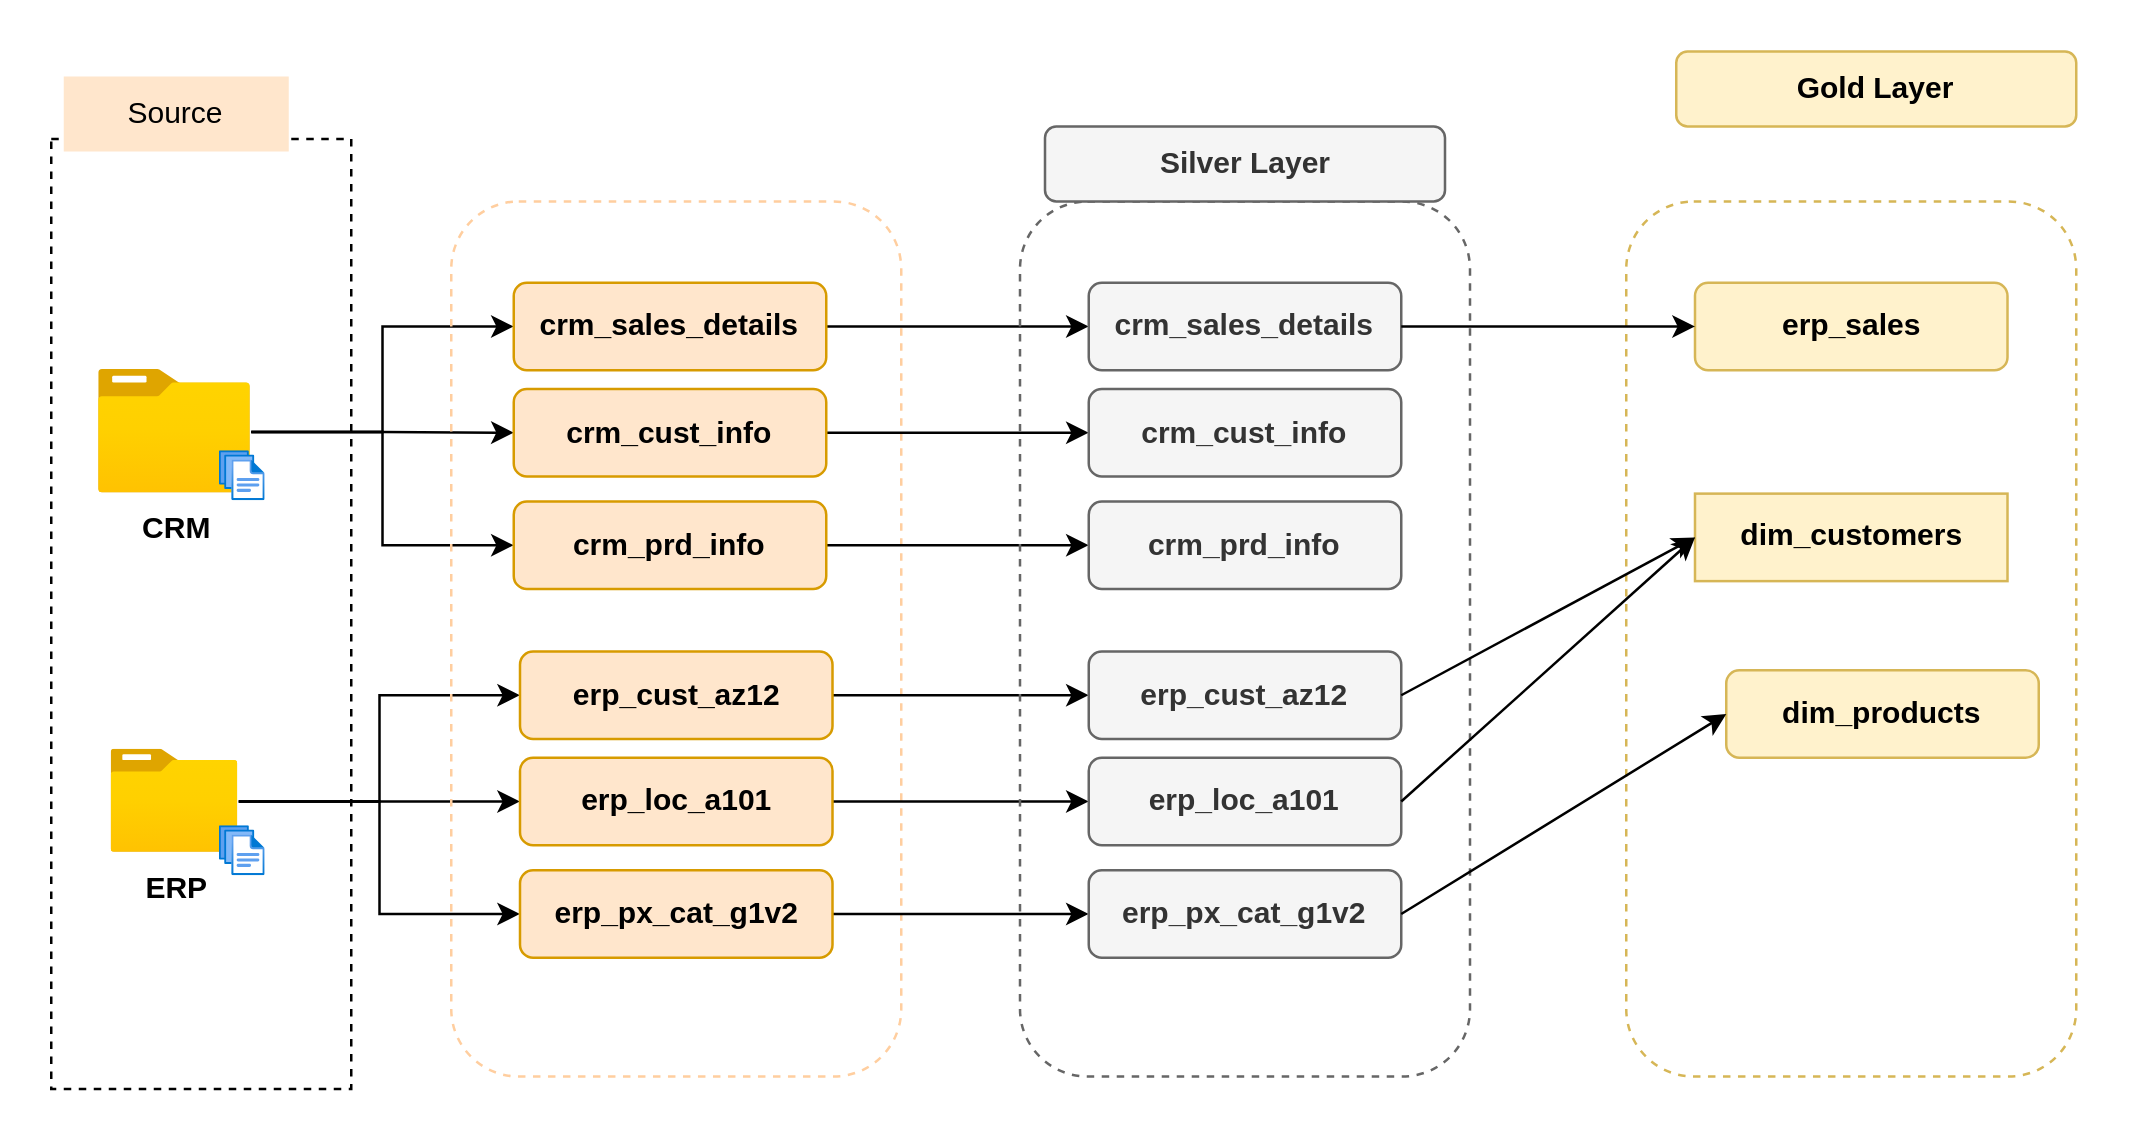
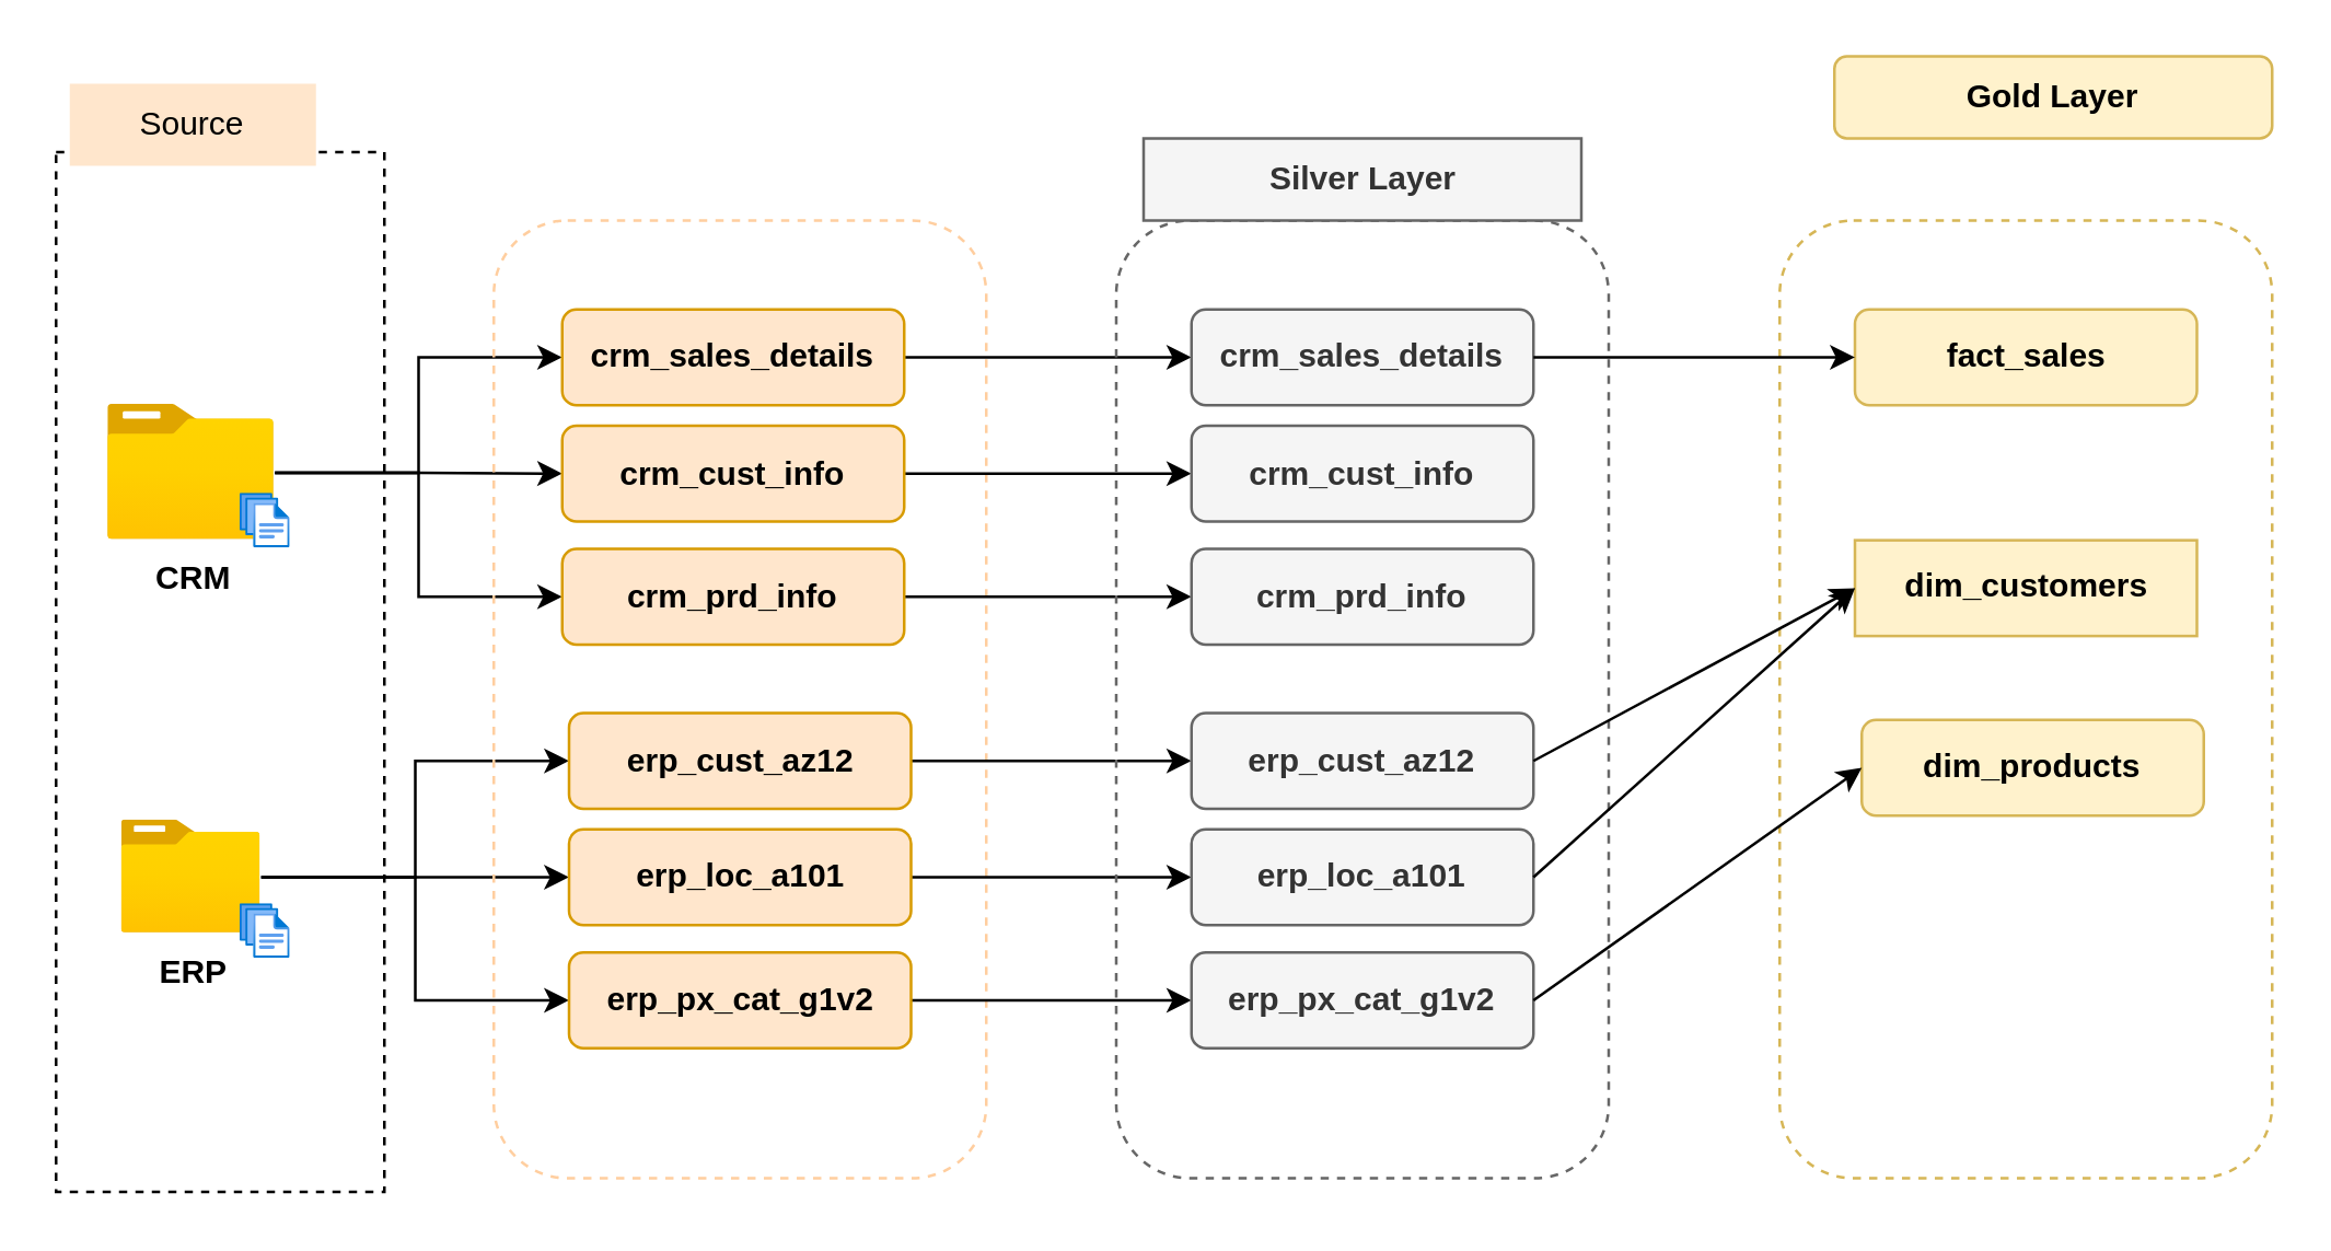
- <mxCell id="28" value="&lt;b&gt;Silver Layer&lt;/b&gt;" style="rounded=1;whiteSpace=wrap;html=1;fillColor=#f5f5f5;strokeColor=#666666;fontColor=#333333;" parent="1" vertex="1"><mxGeometry x="417.5" y="50" width="160" height="30" as="geometry" /></mxCell>
+ <mxCell id="28" value="&lt;b&gt;Silver Layer&lt;/b&gt;" style="whiteSpace=wrap;html=1;fillColor=#f5f5f5;strokeColor=#666666;fontColor=#333333;rounded=0;" parent="1" vertex="1"><mxGeometry x="417.5" y="50" width="160" height="30" as="geometry" /></mxCell>
- <mxCell id="38" value="&lt;b&gt;erp_sales&lt;/b&gt;" style="rounded=1;whiteSpace=wrap;html=1;fillColor=#fff2cc;strokeColor=#d6b656;" parent="1" vertex="1"><mxGeometry x="677.5" y="112.5" width="125" height="35" as="geometry" /></mxCell>
+ <mxCell id="38" value="&lt;b&gt;fact_sales&lt;/b&gt;" style="rounded=1;whiteSpace=wrap;html=1;fillColor=#fff2cc;strokeColor=#d6b656;" parent="1" vertex="1"><mxGeometry x="677.5" y="112.5" width="125" height="35" as="geometry" /></mxCell>
- <mxCell id="39" value="&lt;b&gt;dim_products&lt;/b&gt;" style="rounded=1;whiteSpace=wrap;html=1;fillColor=#fff2cc;strokeColor=#d6b656;" parent="1" vertex="1"><mxGeometry x="690" y="267.5" width="125" height="35" as="geometry" /></mxCell>
+ <mxCell id="39" value="&lt;b&gt;dim_products&lt;/b&gt;" style="rounded=1;whiteSpace=wrap;html=1;fillColor=#fff2cc;strokeColor=#d6b656;" parent="1" vertex="1"><mxGeometry x="680" y="262.5" width="125" height="35" as="geometry" /></mxCell>
